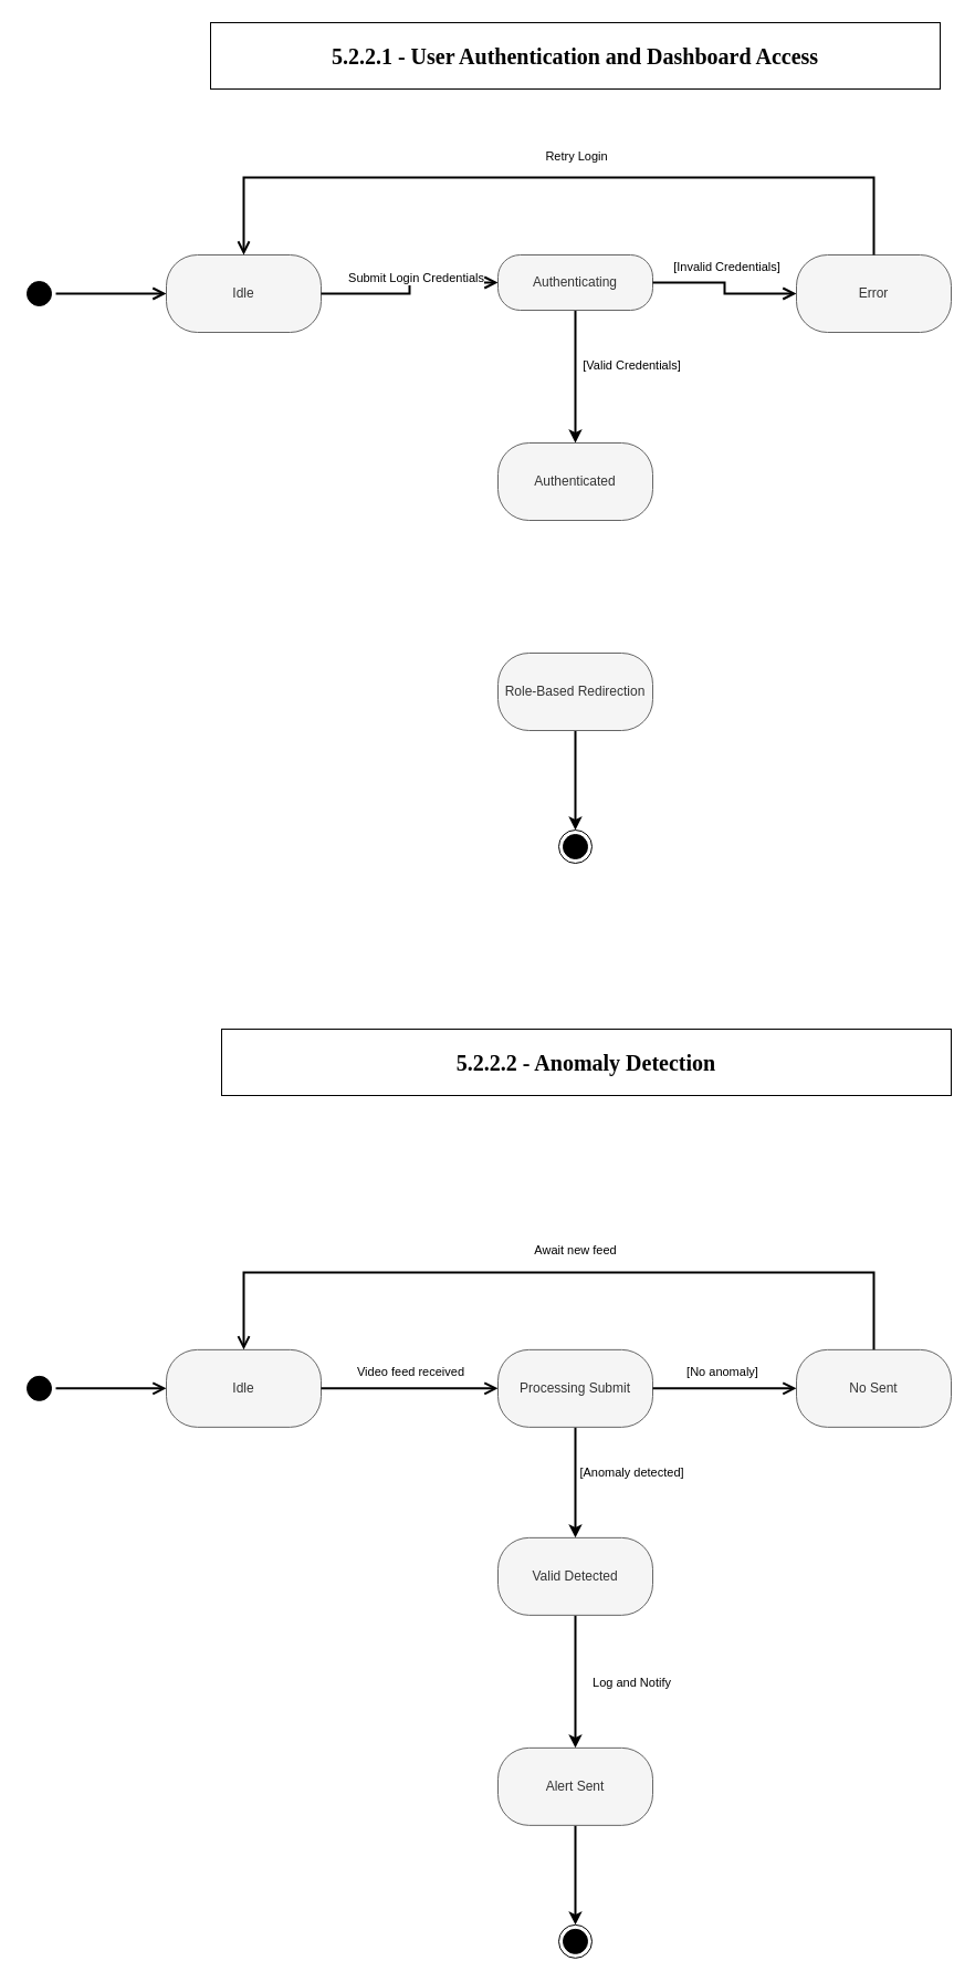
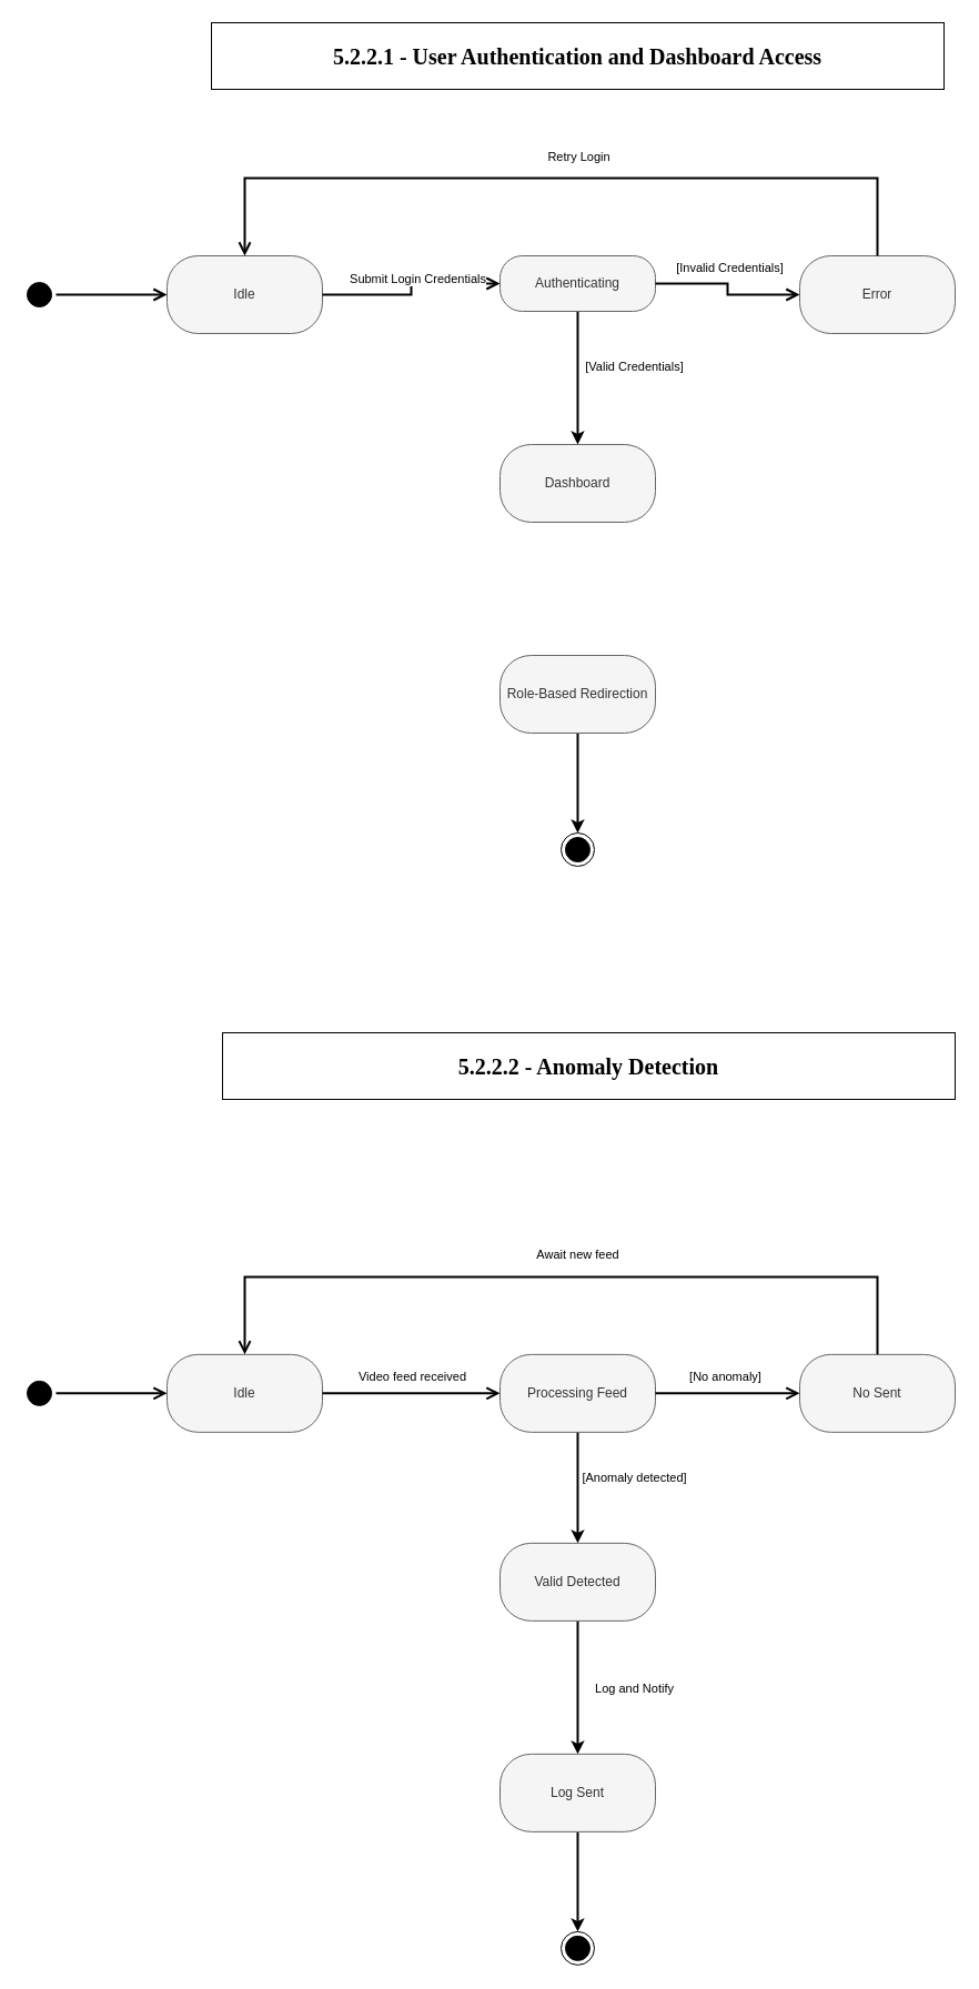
- <mxCell id="15" value="Authenticated" style="rounded=1;whiteSpace=wrap;html=1;arcSize=40;fontColor=#333333;fillColor=#f5f5f5;strokeColor=#666666;" parent="1" vertex="1"><mxGeometry x="450" y="400" width="140" height="70" as="geometry" /></mxCell>
+ <mxCell id="15" value="Dashboard" style="rounded=1;whiteSpace=wrap;html=1;arcSize=40;fontColor=#333333;fillColor=#f5f5f5;strokeColor=#666666;" parent="1" vertex="1"><mxGeometry x="450" y="400" width="140" height="70" as="geometry" /></mxCell>
- <mxCell id="28" value="Processing Submit" style="rounded=1;whiteSpace=wrap;html=1;arcSize=40;fontColor=#333333;fillColor=#f5f5f5;strokeColor=#666666;" vertex="1" parent="1"><mxGeometry x="450" y="1219.86" width="140" height="70" as="geometry" /></mxCell>
+ <mxCell id="28" value="Processing Feed" style="rounded=1;whiteSpace=wrap;html=1;arcSize=40;fontColor=#333333;fillColor=#f5f5f5;strokeColor=#666666;" vertex="1" parent="1"><mxGeometry x="450" y="1219.86" width="140" height="70" as="geometry" /></mxCell>
- <mxCell id="38" value="Alert Sent" style="rounded=1;whiteSpace=wrap;html=1;arcSize=40;fontColor=#333333;fillColor=#f5f5f5;strokeColor=#666666;" vertex="1" parent="1"><mxGeometry x="450" y="1579.86" width="140" height="70" as="geometry" /></mxCell>
+ <mxCell id="38" value="Log Sent" style="rounded=1;whiteSpace=wrap;html=1;arcSize=40;fontColor=#333333;fillColor=#f5f5f5;strokeColor=#666666;" vertex="1" parent="1"><mxGeometry x="450" y="1579.86" width="140" height="70" as="geometry" /></mxCell>
